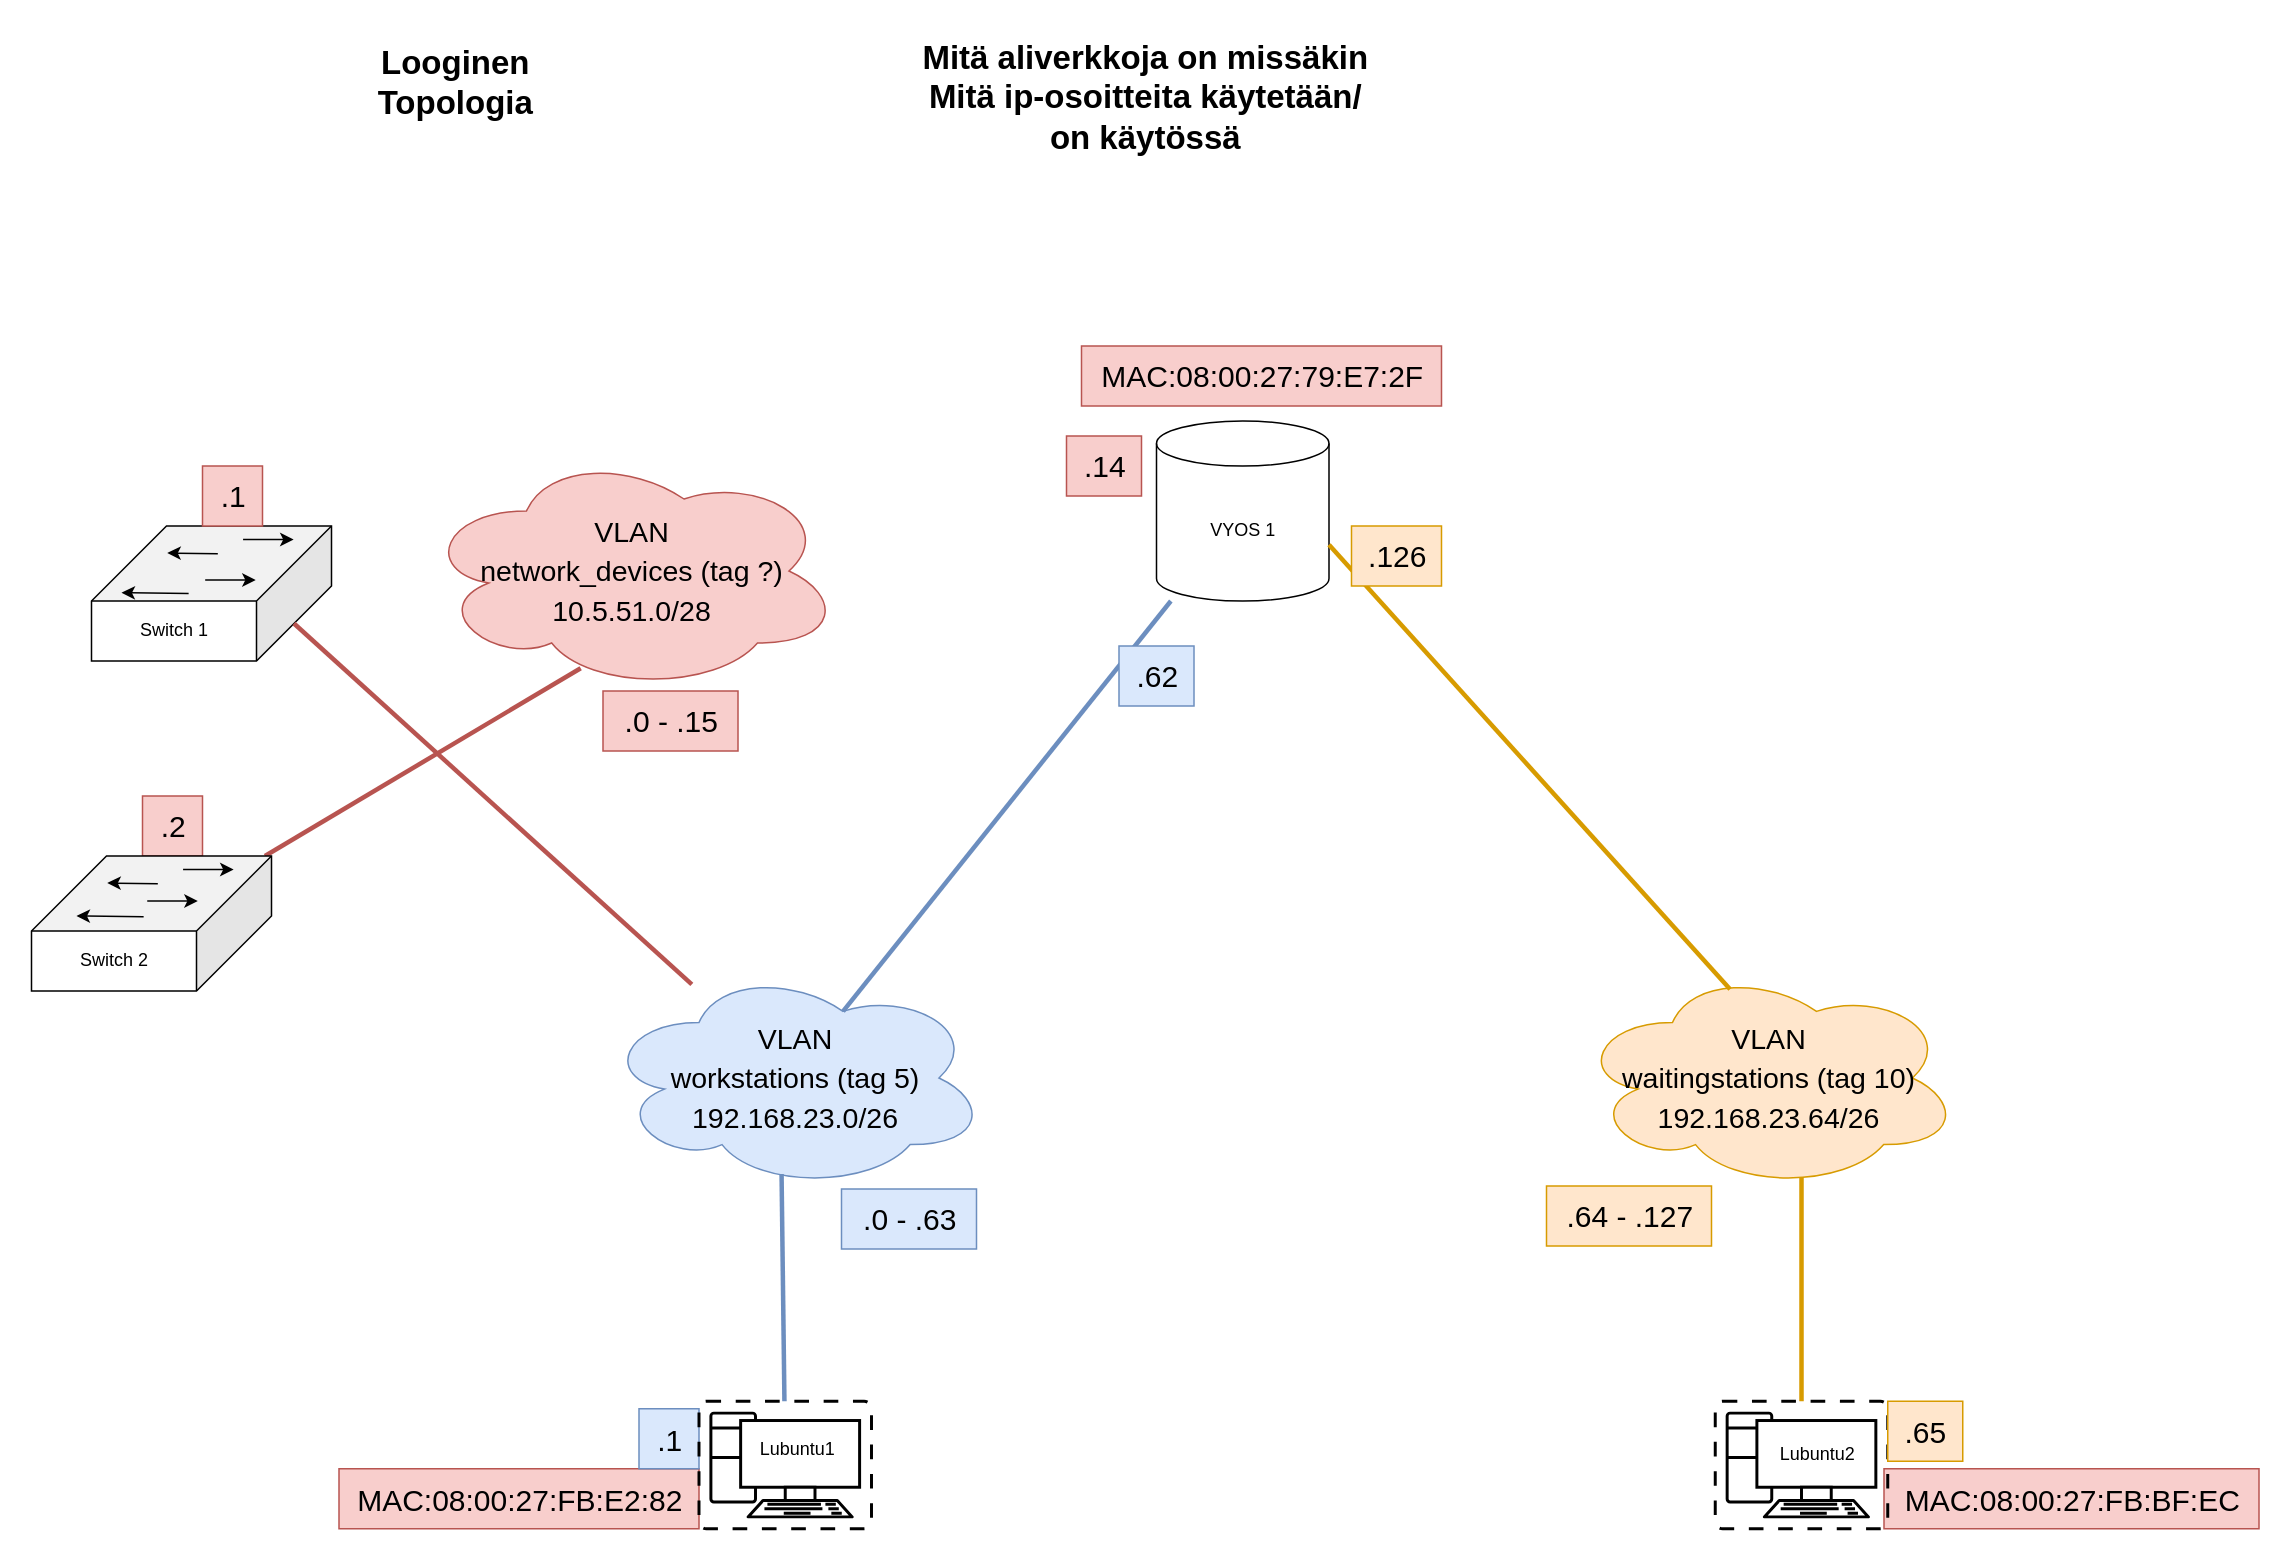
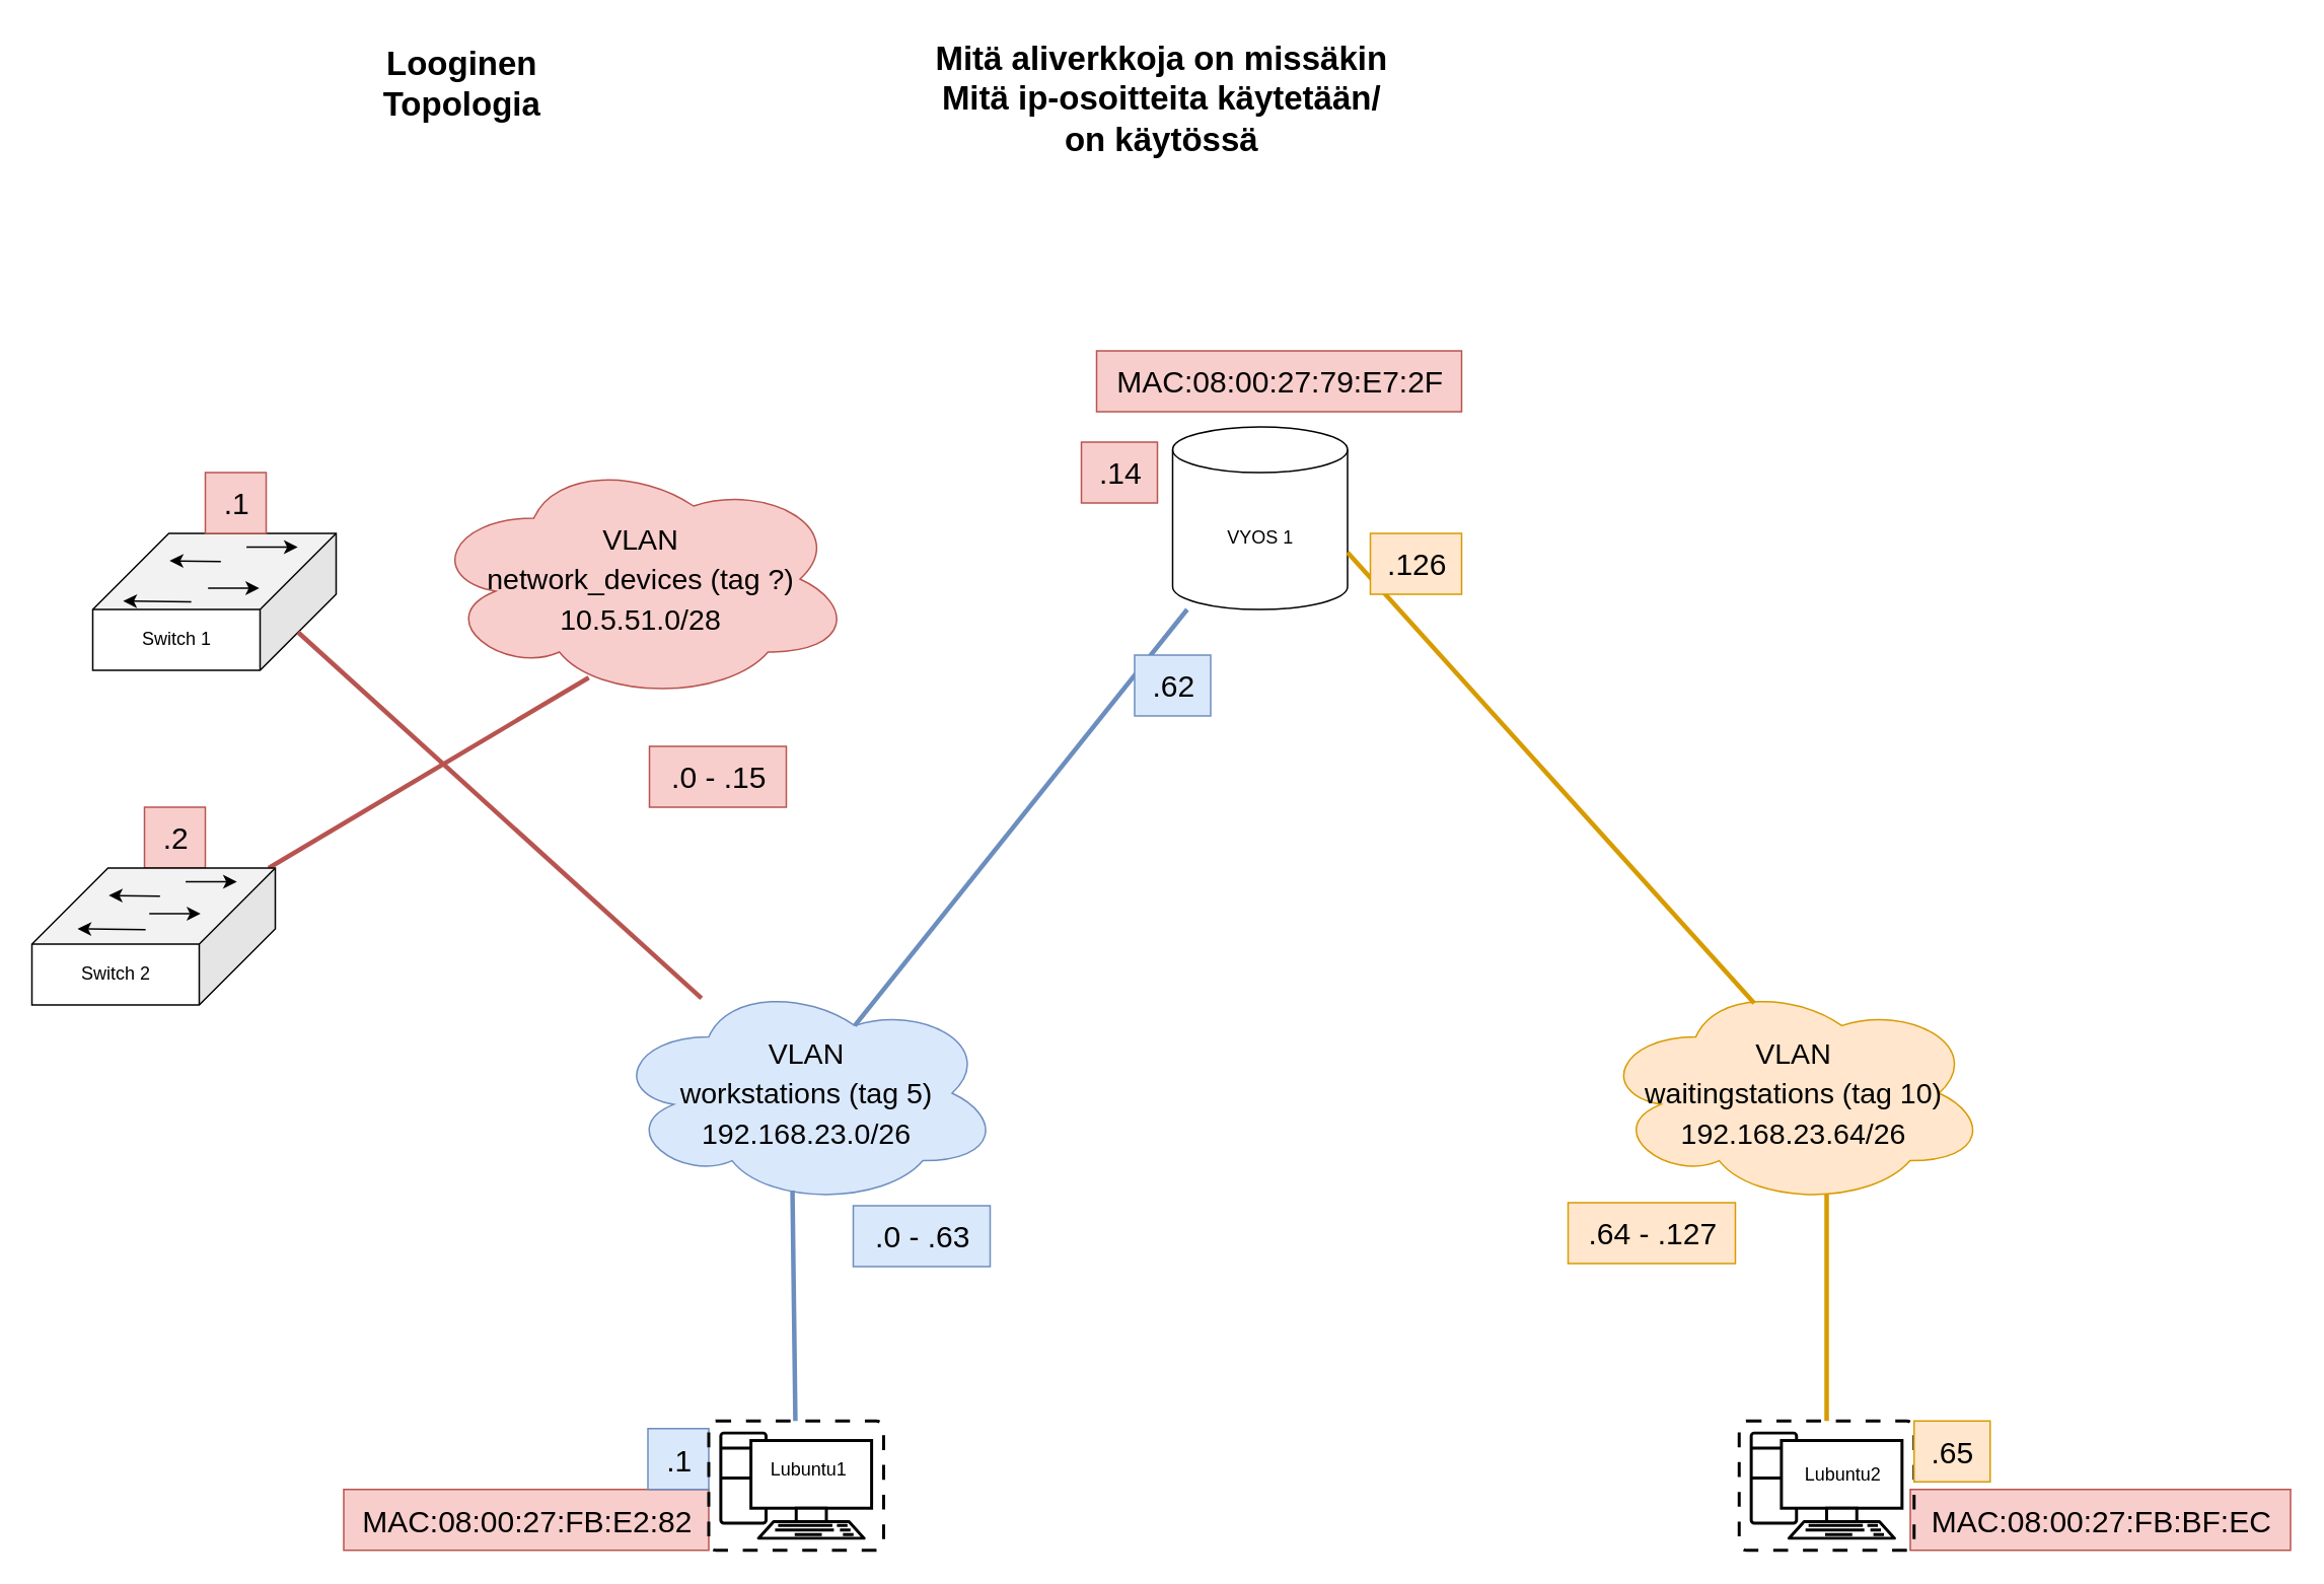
- <mxCell id="33" value=".0 - .15" style="text;html=1;align=center;verticalAlign=middle;resizable=0;points=[];autosize=1;strokeColor=#b85450;fillColor=#f8cecc;fontSize=20;" vertex="1" parent="1"><mxGeometry x="401.5" y="460" width="90" height="40" as="geometry" /></mxCell>
+ <mxCell id="33" value=".0 - .15" style="text;html=1;align=center;verticalAlign=middle;resizable=0;points=[];autosize=1;strokeColor=#b85450;fillColor=#f8cecc;fontSize=20;" vertex="1" parent="1"><mxGeometry x="426.5" y="490" width="90" height="40" as="geometry" /></mxCell>
